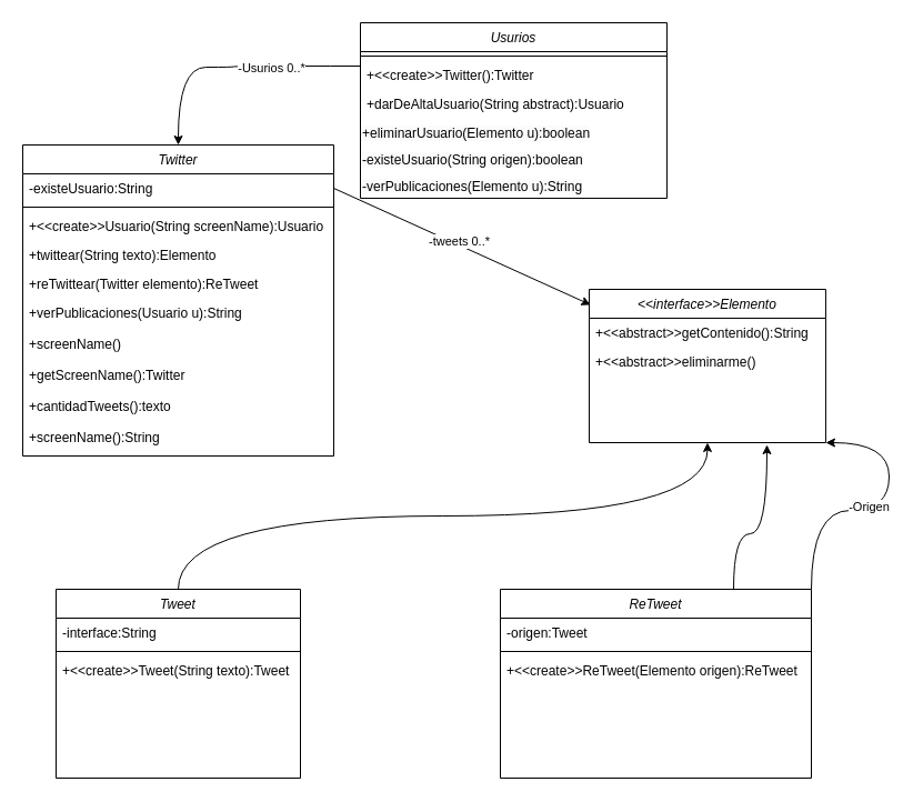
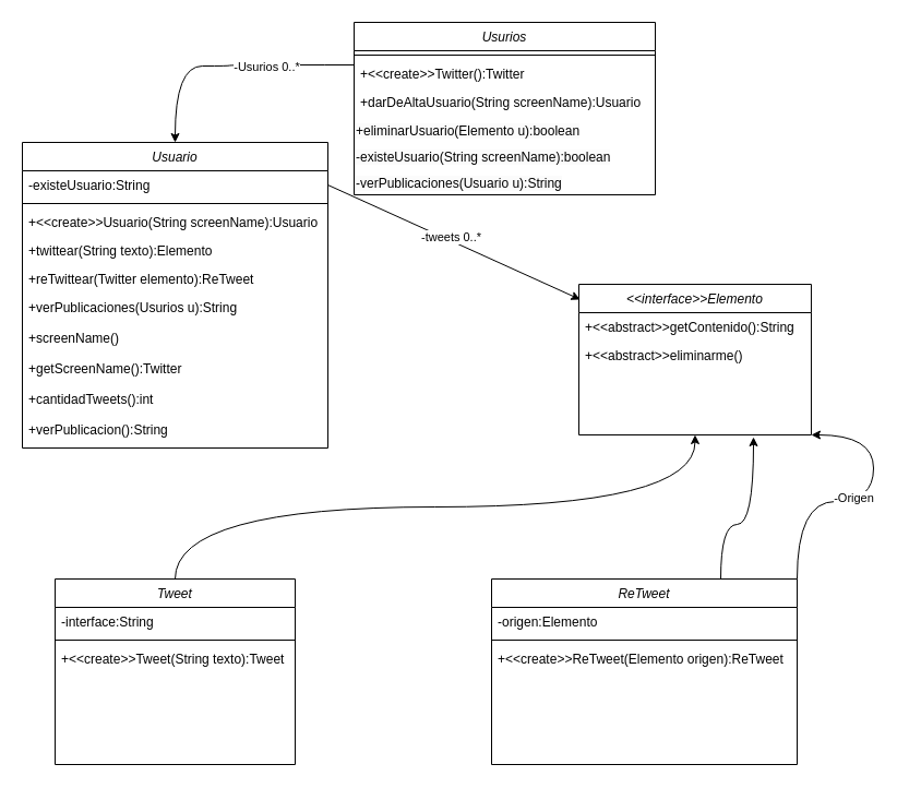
- <mxCell id="16" value="+darDeAltaUsuario(String abstract):Usuario" style="text;align=left;verticalAlign=top;spacingLeft=4;spacingRight=4;overflow=hidden;rotatable=0;points=[[0,0.5],[1,0.5]];portConstraint=eastwest;" parent="13" vertex="1"><mxGeometry y="60" width="276" height="26" as="geometry" /></mxCell>
+ <mxCell id="16" value="+darDeAltaUsuario(String screenName):Usuario" style="text;align=left;verticalAlign=top;spacingLeft=4;spacingRight=4;overflow=hidden;rotatable=0;points=[[0,0.5],[1,0.5]];portConstraint=eastwest;" parent="13" vertex="1"><mxGeometry y="60" width="276" height="26" as="geometry" /></mxCell>
- <mxCell id="2" value="Twitter" style="swimlane;fontStyle=2;align=center;verticalAlign=top;childLayout=stackLayout;horizontal=1;startSize=26;horizontalStack=0;resizeParent=1;resizeLast=0;collapsible=1;marginBottom=0;rounded=0;shadow=0;strokeWidth=1;" parent="1" vertex="1"><mxGeometry x="20" y="130" width="280" height="280" as="geometry"><mxRectangle x="230" y="140" width="160" height="26" as="alternateBounds" /></mxGeometry></mxCell>
+ <mxCell id="2" value="Usuario" style="swimlane;fontStyle=2;align=center;verticalAlign=top;childLayout=stackLayout;horizontal=1;startSize=26;horizontalStack=0;resizeParent=1;resizeLast=0;collapsible=1;marginBottom=0;rounded=0;shadow=0;strokeWidth=1;" parent="1" vertex="1"><mxGeometry x="20" y="130" width="280" height="280" as="geometry"><mxRectangle x="230" y="140" width="160" height="26" as="alternateBounds" /></mxGeometry></mxCell>
- <mxCell id="18" value="&lt;span style=&quot;color: rgb(0, 0, 0); font-family: Helvetica; font-size: 12px; font-style: normal; font-variant-ligatures: normal; font-variant-caps: normal; font-weight: 400; letter-spacing: normal; orphans: 2; text-align: left; text-indent: 0px; text-transform: none; widows: 2; word-spacing: 0px; -webkit-text-stroke-width: 0px; white-space: nowrap; background-color: rgb(251, 251, 251); text-decoration-thickness: initial; text-decoration-style: initial; text-decoration-color: initial; display: inline !important; float: none;&quot;&gt;-existeUsuario(String origen):boolean&lt;/span&gt;" style="text;whiteSpace=wrap;html=1;" vertex="1" parent="13"><mxGeometry y="110" width="276" height="24" as="geometry" /></mxCell>
+ <mxCell id="18" value="&lt;span style=&quot;color: rgb(0, 0, 0); font-family: Helvetica; font-size: 12px; font-style: normal; font-variant-ligatures: normal; font-variant-caps: normal; font-weight: 400; letter-spacing: normal; orphans: 2; text-align: left; text-indent: 0px; text-transform: none; widows: 2; word-spacing: 0px; -webkit-text-stroke-width: 0px; white-space: nowrap; background-color: rgb(251, 251, 251); text-decoration-thickness: initial; text-decoration-style: initial; text-decoration-color: initial; display: inline !important; float: none;&quot;&gt;-existeUsuario(String screenName):boolean&lt;/span&gt;" style="text;whiteSpace=wrap;html=1;" vertex="1" parent="13"><mxGeometry y="110" width="276" height="24" as="geometry" /></mxCell>
- <mxCell id="19" value="&lt;span style=&quot;color: rgb(0, 0, 0); font-family: Helvetica; font-size: 12px; font-style: normal; font-variant-ligatures: normal; font-variant-caps: normal; font-weight: 400; letter-spacing: normal; orphans: 2; text-align: left; text-indent: 0px; text-transform: none; widows: 2; word-spacing: 0px; -webkit-text-stroke-width: 0px; white-space: nowrap; background-color: rgb(251, 251, 251); text-decoration-thickness: initial; text-decoration-style: initial; text-decoration-color: initial; display: inline !important; float: none;&quot;&gt;-verPublicaciones(Elemento u):String&lt;/span&gt;" style="text;whiteSpace=wrap;html=1;" vertex="1" parent="13"><mxGeometry y="134" width="276" height="24" as="geometry" /></mxCell>
+ <mxCell id="19" value="&lt;span style=&quot;color: rgb(0, 0, 0); font-family: Helvetica; font-size: 12px; font-style: normal; font-variant-ligatures: normal; font-variant-caps: normal; font-weight: 400; letter-spacing: normal; orphans: 2; text-align: left; text-indent: 0px; text-transform: none; widows: 2; word-spacing: 0px; -webkit-text-stroke-width: 0px; white-space: nowrap; background-color: rgb(251, 251, 251); text-decoration-thickness: initial; text-decoration-style: initial; text-decoration-color: initial; display: inline !important; float: none;&quot;&gt;-verPublicaciones(Usuario u):String&lt;/span&gt;" style="text;whiteSpace=wrap;html=1;" vertex="1" parent="13"><mxGeometry y="134" width="276" height="24" as="geometry" /></mxCell>
- <mxCell id="8" value="+verPublicaciones(Usuario u):String" style="text;align=left;verticalAlign=top;spacingLeft=4;spacingRight=4;overflow=hidden;rotatable=0;points=[[0,0.5],[1,0.5]];portConstraint=eastwest;" vertex="1" parent="2"><mxGeometry y="138" width="280" height="28" as="geometry" /></mxCell>
+ <mxCell id="8" value="+verPublicaciones(Usurios u):String" style="text;align=left;verticalAlign=top;spacingLeft=4;spacingRight=4;overflow=hidden;rotatable=0;points=[[0,0.5],[1,0.5]];portConstraint=eastwest;" vertex="1" parent="2"><mxGeometry y="138" width="280" height="28" as="geometry" /></mxCell>
- <mxCell id="11" value="+cantidadTweets():texto" style="text;align=left;verticalAlign=top;spacingLeft=4;spacingRight=4;overflow=hidden;rotatable=0;points=[[0,0.5],[1,0.5]];portConstraint=eastwest;" vertex="1" parent="2"><mxGeometry y="222" width="280" height="28" as="geometry" /></mxCell>
+ <mxCell id="11" value="+cantidadTweets():int" style="text;align=left;verticalAlign=top;spacingLeft=4;spacingRight=4;overflow=hidden;rotatable=0;points=[[0,0.5],[1,0.5]];portConstraint=eastwest;" vertex="1" parent="2"><mxGeometry y="222" width="280" height="28" as="geometry" /></mxCell>
- <mxCell id="12" value="+screenName():String" style="text;align=left;verticalAlign=top;spacingLeft=4;spacingRight=4;overflow=hidden;rotatable=0;points=[[0,0.5],[1,0.5]];portConstraint=eastwest;" vertex="1" parent="2"><mxGeometry y="250" width="280" height="28" as="geometry" /></mxCell>
+ <mxCell id="12" value="+verPublicacion():String" style="text;align=left;verticalAlign=top;spacingLeft=4;spacingRight=4;overflow=hidden;rotatable=0;points=[[0,0.5],[1,0.5]];portConstraint=eastwest;" vertex="1" parent="2"><mxGeometry y="250" width="280" height="28" as="geometry" /></mxCell>
- <mxCell id="33" value="-origen:Tweet" style="text;align=left;verticalAlign=top;spacingLeft=4;spacingRight=4;overflow=hidden;rotatable=0;points=[[0,0.5],[1,0.5]];portConstraint=eastwest;rounded=0;shadow=0;html=0;" vertex="1" parent="32"><mxGeometry y="26" width="280" height="26" as="geometry" /></mxCell>
+ <mxCell id="33" value="-origen:Elemento" style="text;align=left;verticalAlign=top;spacingLeft=4;spacingRight=4;overflow=hidden;rotatable=0;points=[[0,0.5],[1,0.5]];portConstraint=eastwest;rounded=0;shadow=0;html=0;" vertex="1" parent="32"><mxGeometry y="26" width="280" height="26" as="geometry" /></mxCell>
